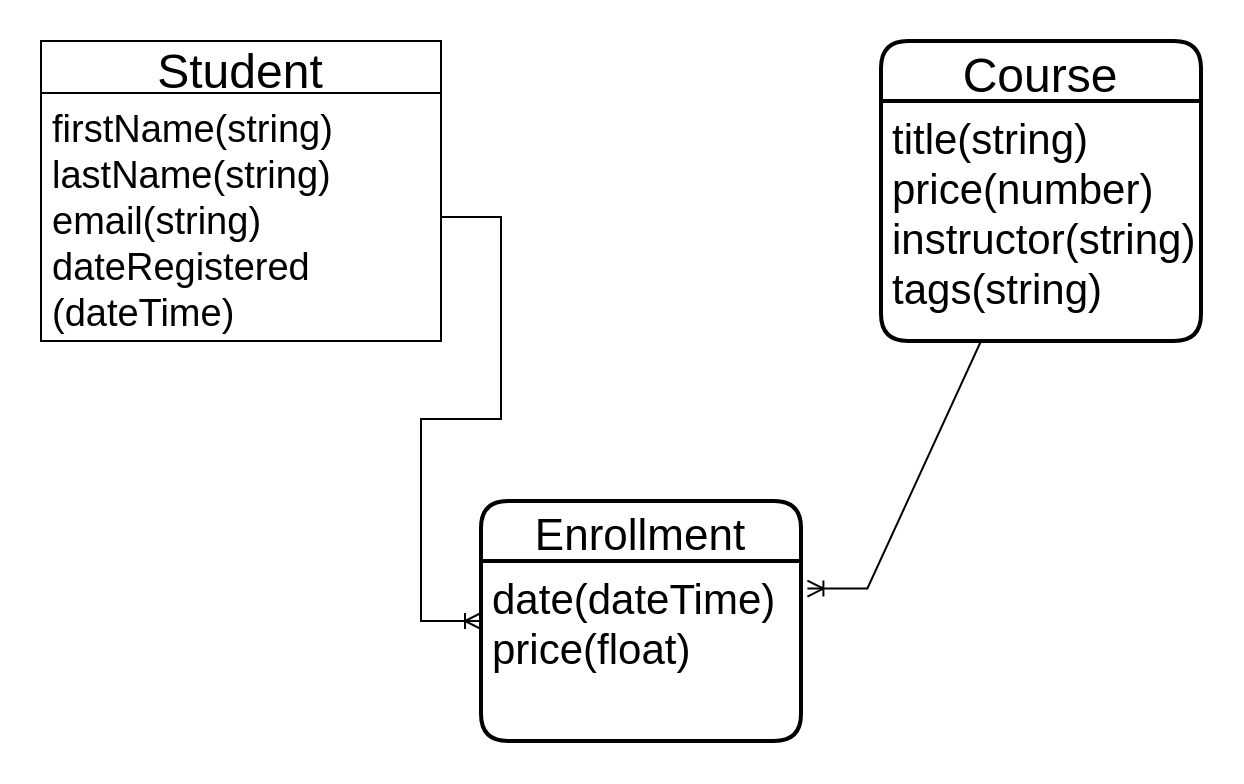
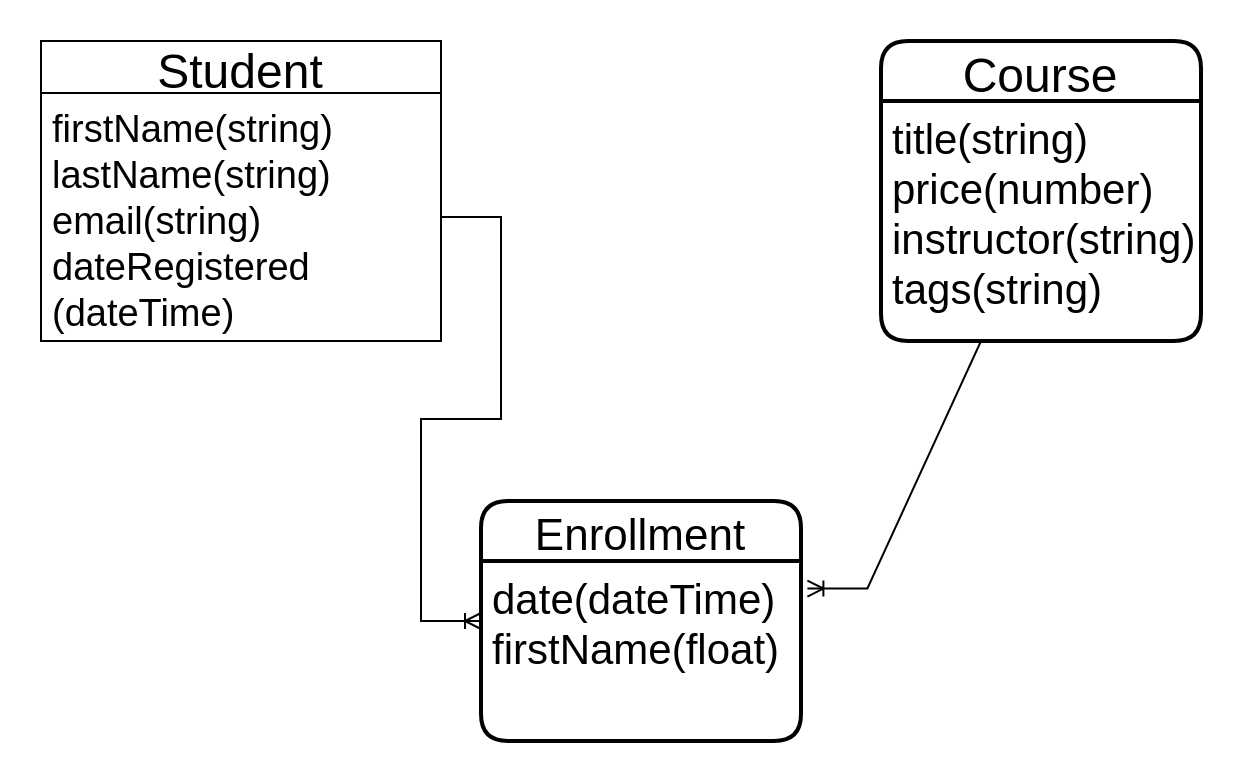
- <mxCell id="7" value="date(dateTime)&#10;price(float)" style="align=left;strokeColor=none;fillColor=none;spacingLeft=4;fontSize=21;verticalAlign=top;resizable=0;rotatable=0;part=1;labelBackgroundColor=none;labelBorderColor=none;fontColor=#000000;" vertex="1" parent="6"><mxGeometry y="30" width="160" height="90" as="geometry" /></mxCell>
+ <mxCell id="7" value="date(dateTime)&#10;firstName(float)" style="align=left;strokeColor=none;fillColor=none;spacingLeft=4;fontSize=21;verticalAlign=top;resizable=0;rotatable=0;part=1;labelBackgroundColor=none;labelBorderColor=none;fontColor=#000000;" vertex="1" parent="6"><mxGeometry y="30" width="160" height="90" as="geometry" /></mxCell>
